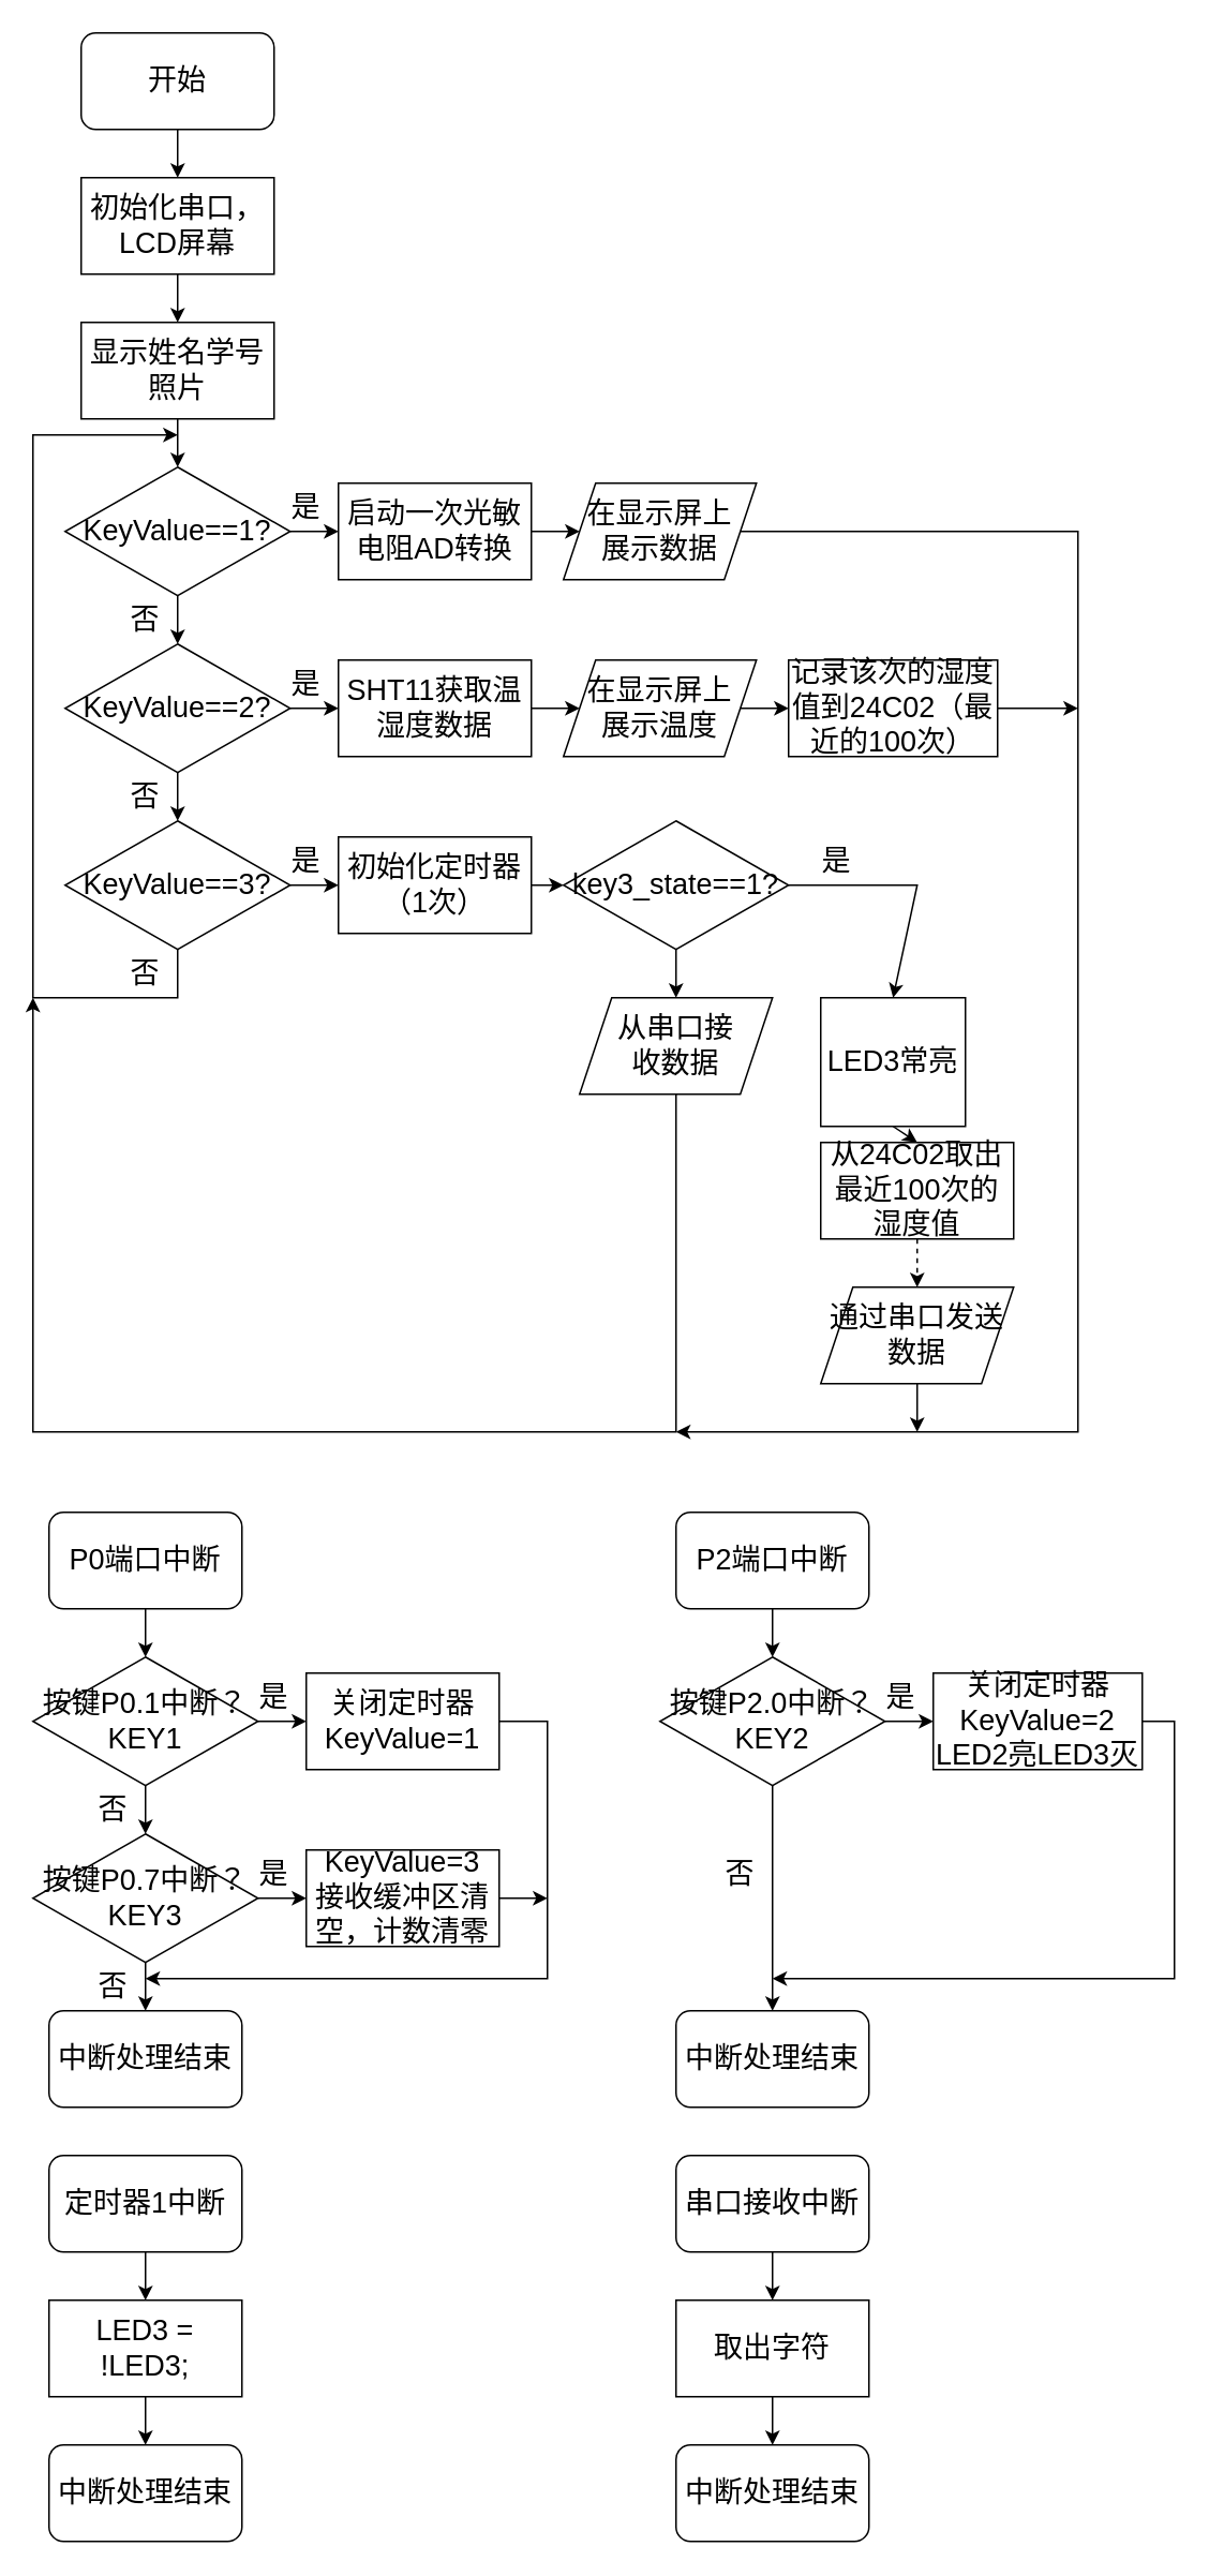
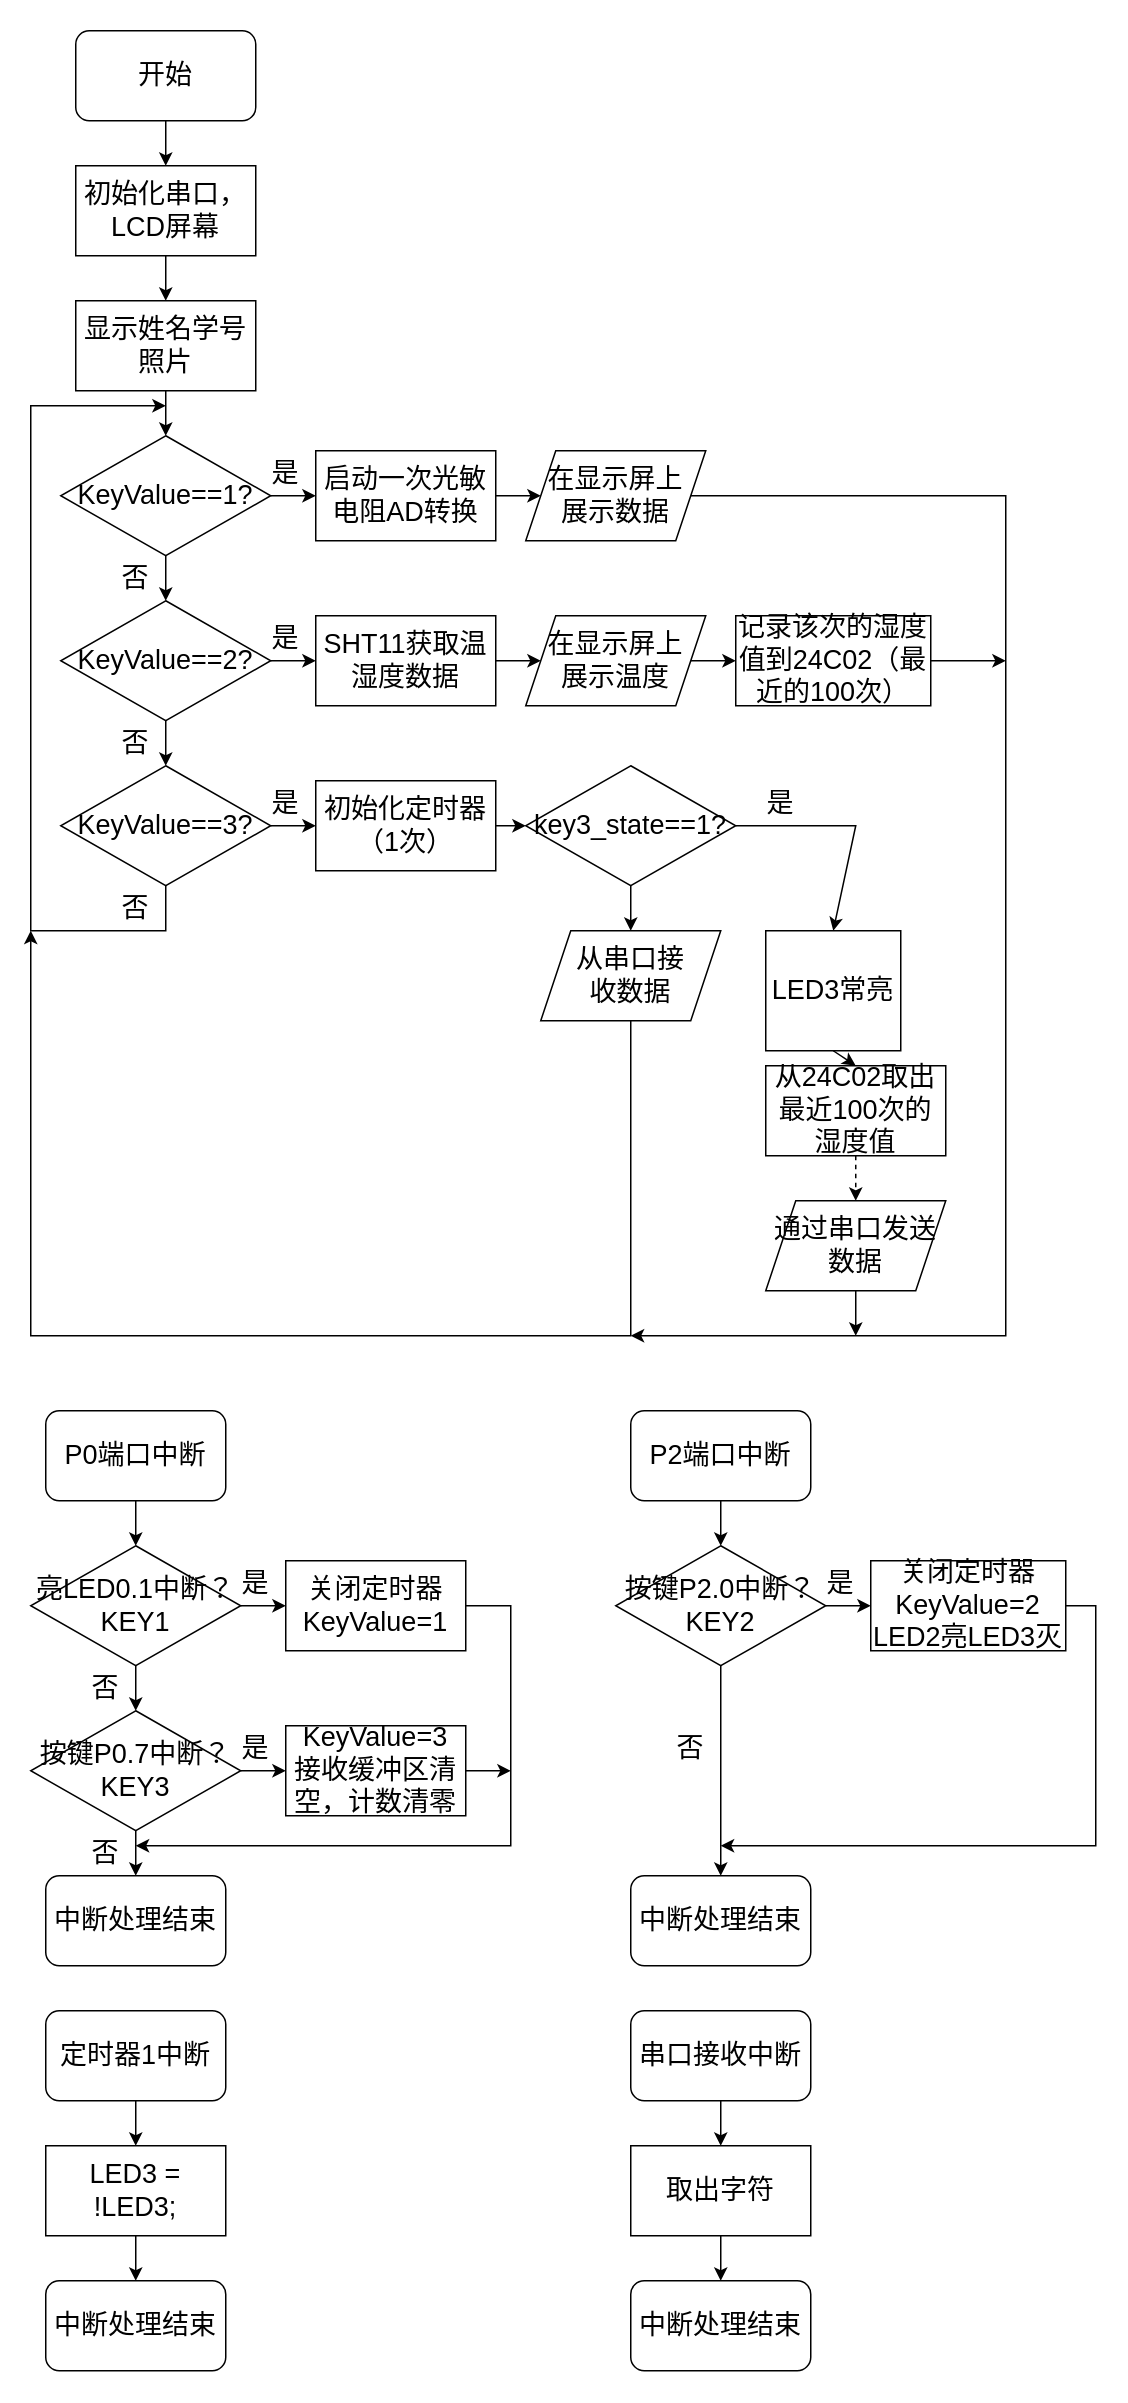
- <mxCell id="51" value="按键P0.1中断？&lt;br&gt;KEY1" style="rhombus;whiteSpace=wrap;html=1;fontSize=18;" vertex="1" parent="1"><mxGeometry x="20" y="1030" width="140" height="80" as="geometry" /></mxCell>
+ <mxCell id="51" value="亮LED0.1中断？&lt;br&gt;KEY1" style="rhombus;whiteSpace=wrap;html=1;fontSize=18;" vertex="1" parent="1"><mxGeometry x="20" y="1030" width="140" height="80" as="geometry" /></mxCell>
